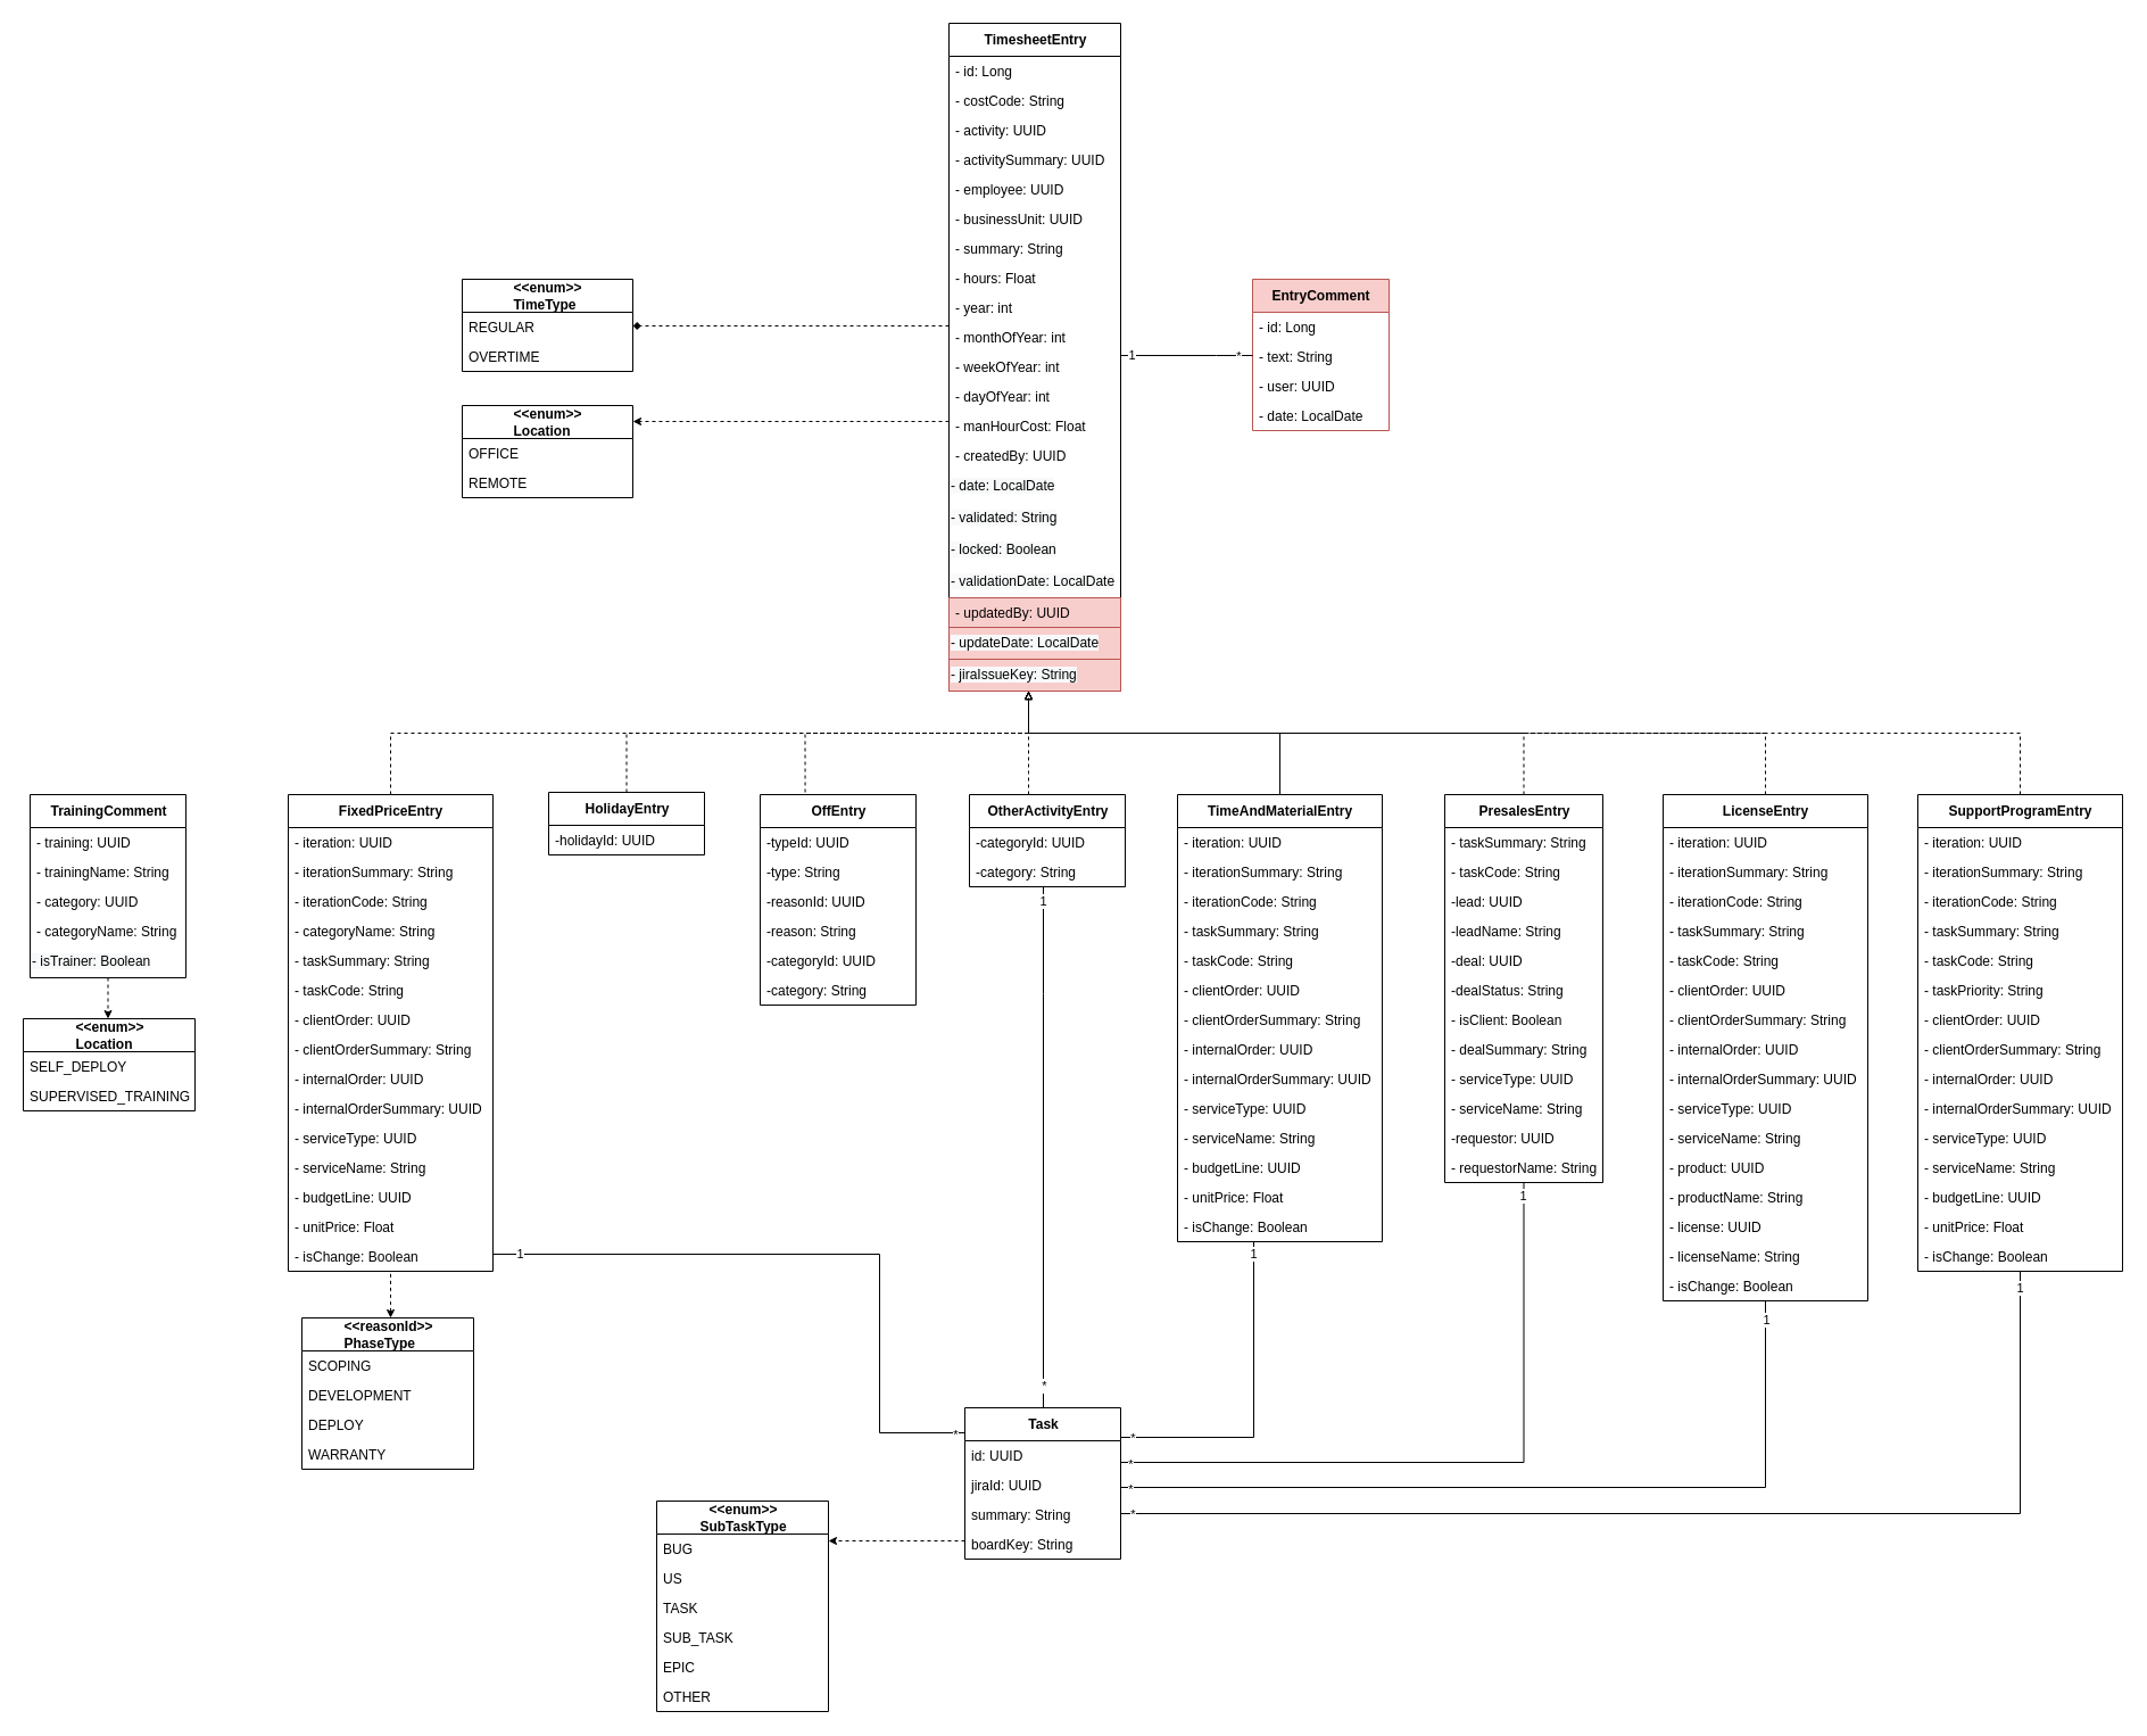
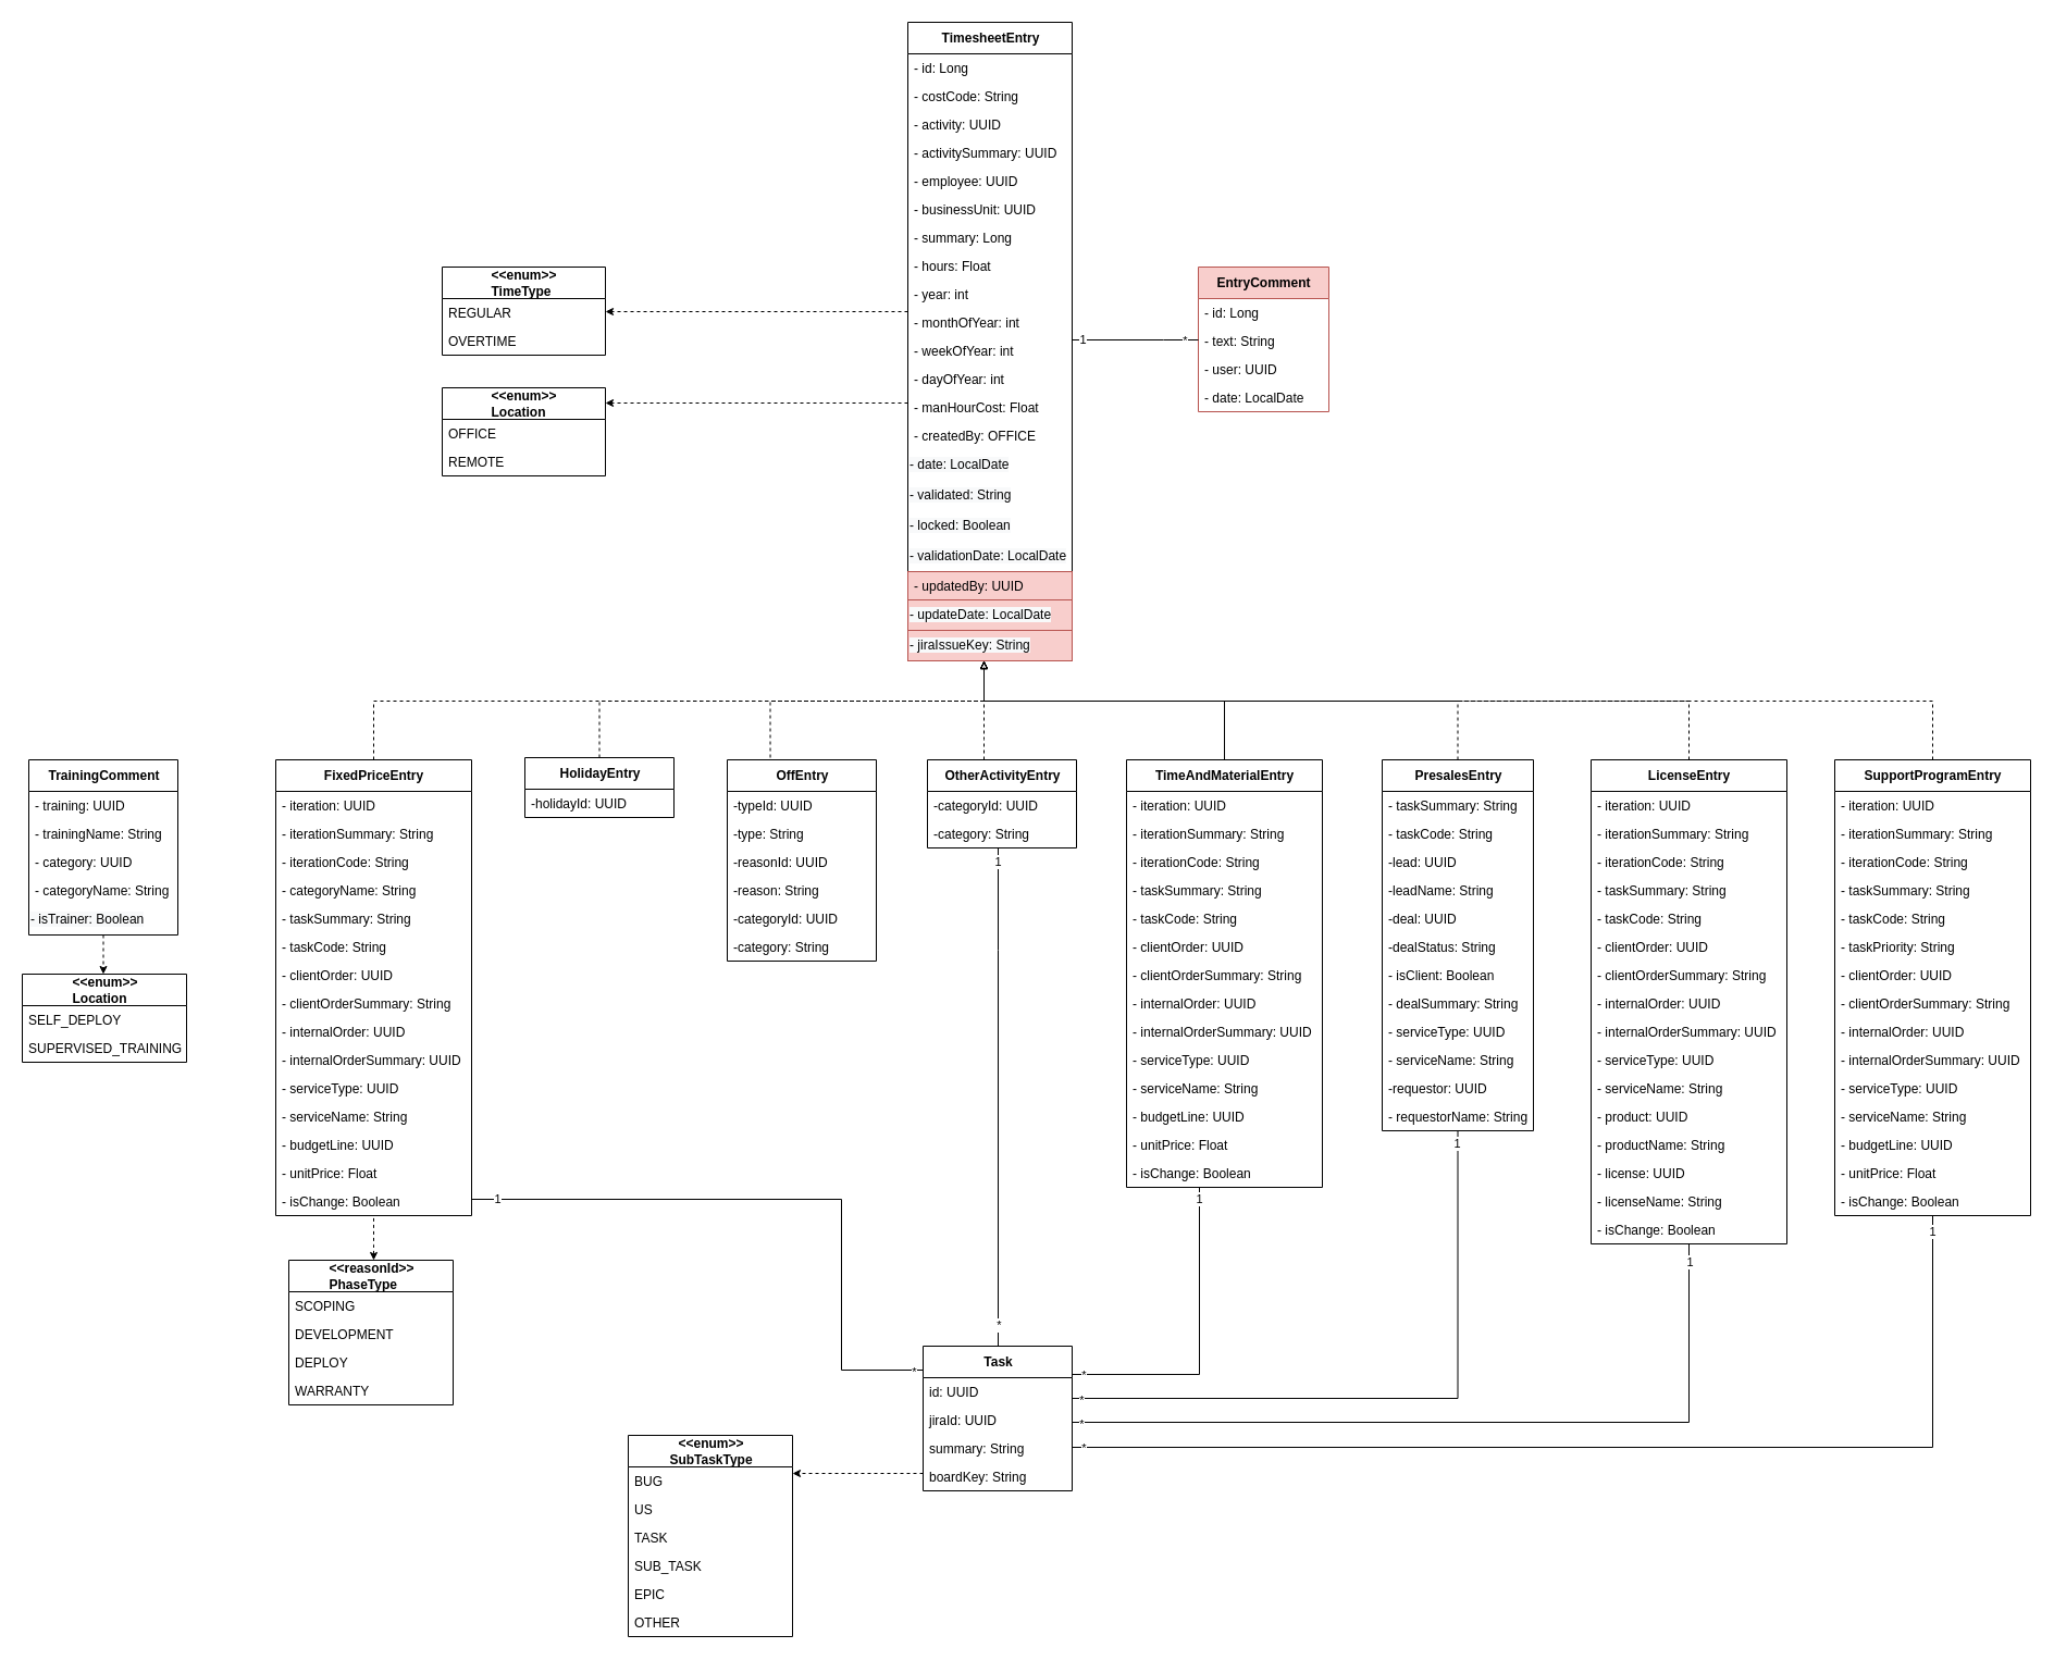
- <mxCell id="10" value="- summary: String " style="text;strokeColor=none;fillColor=none;align=left;verticalAlign=top;spacingLeft=4;spacingRight=4;overflow=hidden;rotatable=0;points=[[0,0.5],[1,0.5]];portConstraint=eastwest;container=0;fontStyle=0" parent="3" vertex="1"><mxGeometry y="185" width="151" height="26" as="geometry" /></mxCell>
+ <mxCell id="10" value="- summary: Long " style="text;strokeColor=none;fillColor=none;align=left;verticalAlign=top;spacingLeft=4;spacingRight=4;overflow=hidden;rotatable=0;points=[[0,0.5],[1,0.5]];portConstraint=eastwest;container=0;fontStyle=0" parent="3" vertex="1"><mxGeometry y="185" width="151" height="26" as="geometry" /></mxCell>
- <mxCell id="152" style="edgeStyle=orthogonalEdgeStyle;rounded=0;orthogonalLoop=1;jettySize=auto;html=1;dashed=1;startArrow=none;startFill=0;endArrow=diamond;endFill=1;startSize=5;endSize=5;" parent="1" source="3" target="26" edge="1"><mxGeometry relative="1" as="geometry"><Array as="points"><mxPoint x="754" y="286" /><mxPoint x="754" y="286" /></Array></mxGeometry></mxCell>
+ <mxCell id="152" style="edgeStyle=orthogonalEdgeStyle;rounded=0;orthogonalLoop=1;jettySize=auto;html=1;dashed=1;startArrow=none;startFill=0;endArrow=classic;endFill=1;startSize=5;endSize=5;" parent="1" source="3" target="26" edge="1"><mxGeometry relative="1" as="geometry"><Array as="points"><mxPoint x="754" y="286" /><mxPoint x="754" y="286" /></Array></mxGeometry></mxCell>
- <mxCell id="17" value="- createdBy: UUID" style="text;strokeColor=none;fillColor=none;align=left;verticalAlign=top;spacingLeft=4;spacingRight=4;overflow=hidden;rotatable=0;points=[[0,0.5],[1,0.5]];portConstraint=eastwest;container=0;fontStyle=0" parent="3" vertex="1"><mxGeometry y="367" width="151" height="26" as="geometry" /></mxCell>
+ <mxCell id="17" value="- createdBy: OFFICE" style="text;strokeColor=none;fillColor=none;align=left;verticalAlign=top;spacingLeft=4;spacingRight=4;overflow=hidden;rotatable=0;points=[[0,0.5],[1,0.5]];portConstraint=eastwest;container=0;fontStyle=0" parent="3" vertex="1"><mxGeometry y="367" width="151" height="26" as="geometry" /></mxCell>
